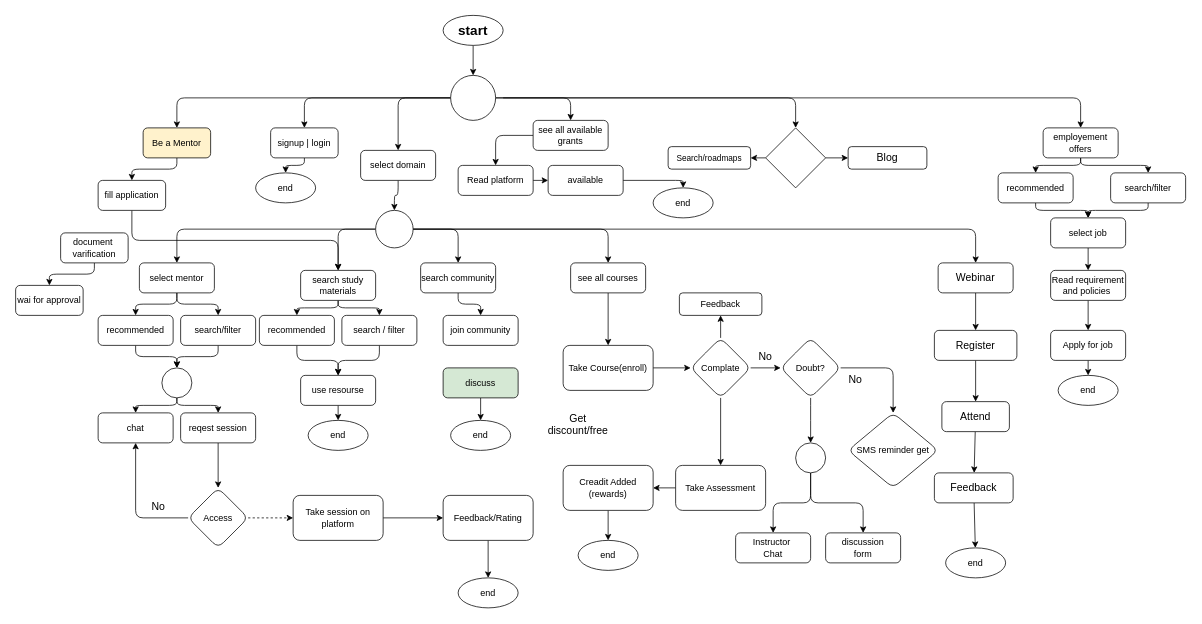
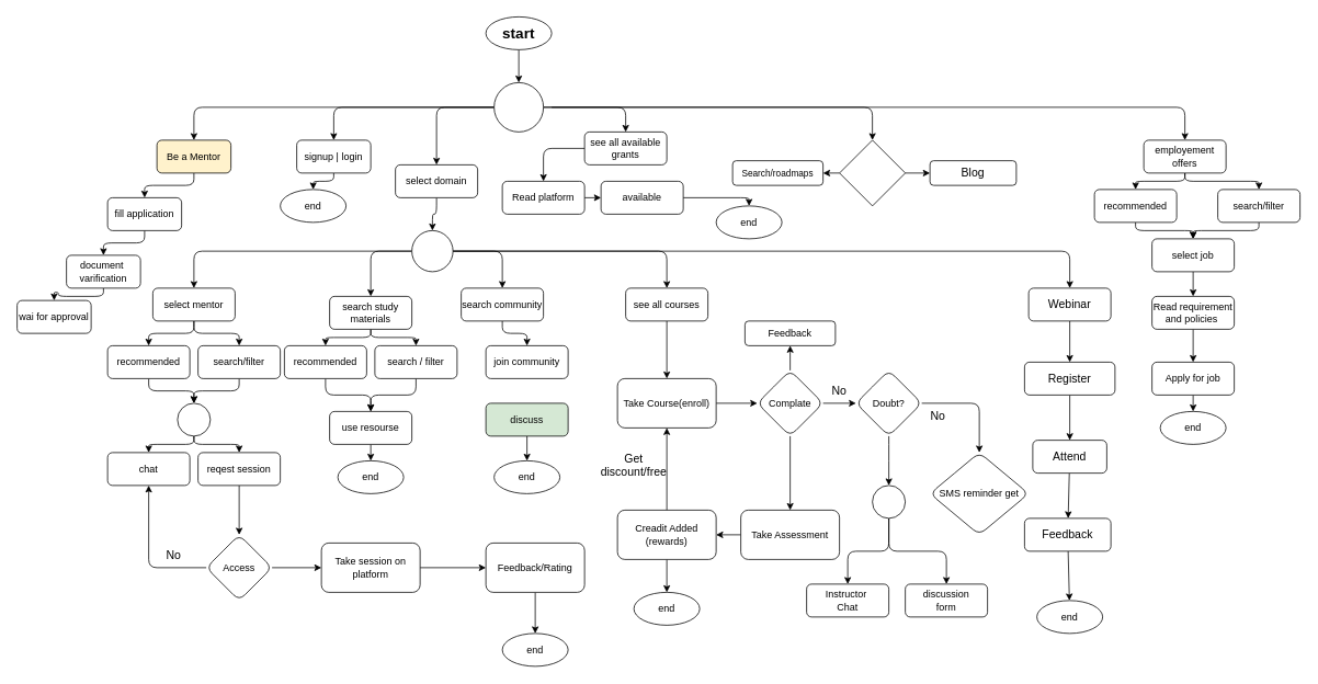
- <mxCell id="17" style="edgeStyle=orthogonalEdgeStyle;html=1;exitX=0.5;exitY=1;exitDx=0;exitDy=0;fontFamily=Helvetica;" parent="1" source="18" target="29" edge="1"><mxGeometry relative="1" as="geometry" /></mxCell>
+ <mxCell id="17" style="edgeStyle=orthogonalEdgeStyle;html=1;exitX=0.5;exitY=1;exitDx=0;exitDy=0;entryX=0.5;entryY=0;entryDx=0;entryDy=0;fontFamily=Helvetica;" parent="1" source="18" target="20" edge="1"><mxGeometry relative="1" as="geometry" /></mxCell>
- <mxCell id="21" value="wai for approval" style="rounded=1;whiteSpace=wrap;html=1;fontFamily=Helvetica;" parent="1" vertex="1"><mxGeometry x="20" y="380" width="90" height="40" as="geometry" /></mxCell>
+ <mxCell id="21" value="wai for approval" style="rounded=1;whiteSpace=wrap;html=1;fontFamily=Helvetica;" parent="1" vertex="1"><mxGeometry x="20" y="365" width="90" height="40" as="geometry" /></mxCell>
+ <mxCell id="97" value="" style="edgeStyle=none;html=1;fontSize=14;" parent="1" source="99" target="88" edge="1"><mxGeometry relative="1" as="geometry" /></mxCell>
- <mxCell id="80" value="" style="edgeStyle=none;html=1;fontSize=14;dashed=1;" parent="1" source="81" target="84" edge="1"><mxGeometry relative="1" as="geometry" /></mxCell>
+ <mxCell id="80" value="" style="edgeStyle=none;html=1;fontSize=14;" parent="1" source="81" target="84" edge="1"><mxGeometry relative="1" as="geometry" /></mxCell>
